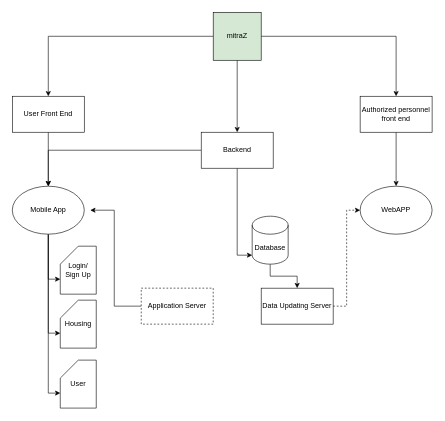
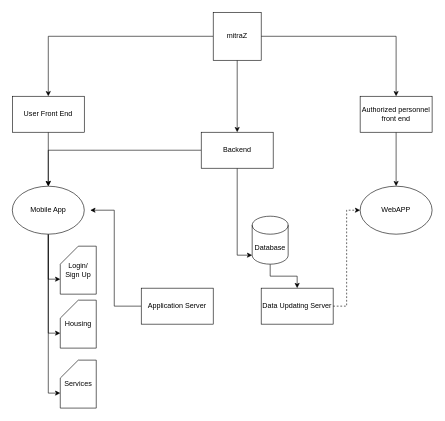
- <mxCell id="5" value="mitraZ" style="whiteSpace=wrap;html=1;aspect=fixed;fillColor=#d5e8d4;" vertex="1" parent="1"><mxGeometry x="355" y="20" width="80" height="80" as="geometry" /></mxCell>
+ <mxCell id="5" value="mitraZ" style="whiteSpace=wrap;html=1;aspect=fixed;" vertex="1" parent="1"><mxGeometry x="355" y="20" width="80" height="80" as="geometry" /></mxCell>
- <mxCell id="24" value="Application Server" style="rounded=0;whiteSpace=wrap;html=1;dashed=1;" vertex="1" parent="1"><mxGeometry x="235" y="480" width="120" height="60" as="geometry" /></mxCell>
+ <mxCell id="24" value="Application Server" style="rounded=0;whiteSpace=wrap;html=1;" vertex="1" parent="1"><mxGeometry x="235" y="480" width="120" height="60" as="geometry" /></mxCell>
- <mxCell id="20" value="User" style="shape=card;whiteSpace=wrap;html=1;" vertex="1" parent="1"><mxGeometry x="100" y="600" width="60" height="80" as="geometry" /></mxCell>
+ <mxCell id="20" value="Services" style="shape=card;whiteSpace=wrap;html=1;" vertex="1" parent="1"><mxGeometry x="100" y="600" width="60" height="80" as="geometry" /></mxCell>
